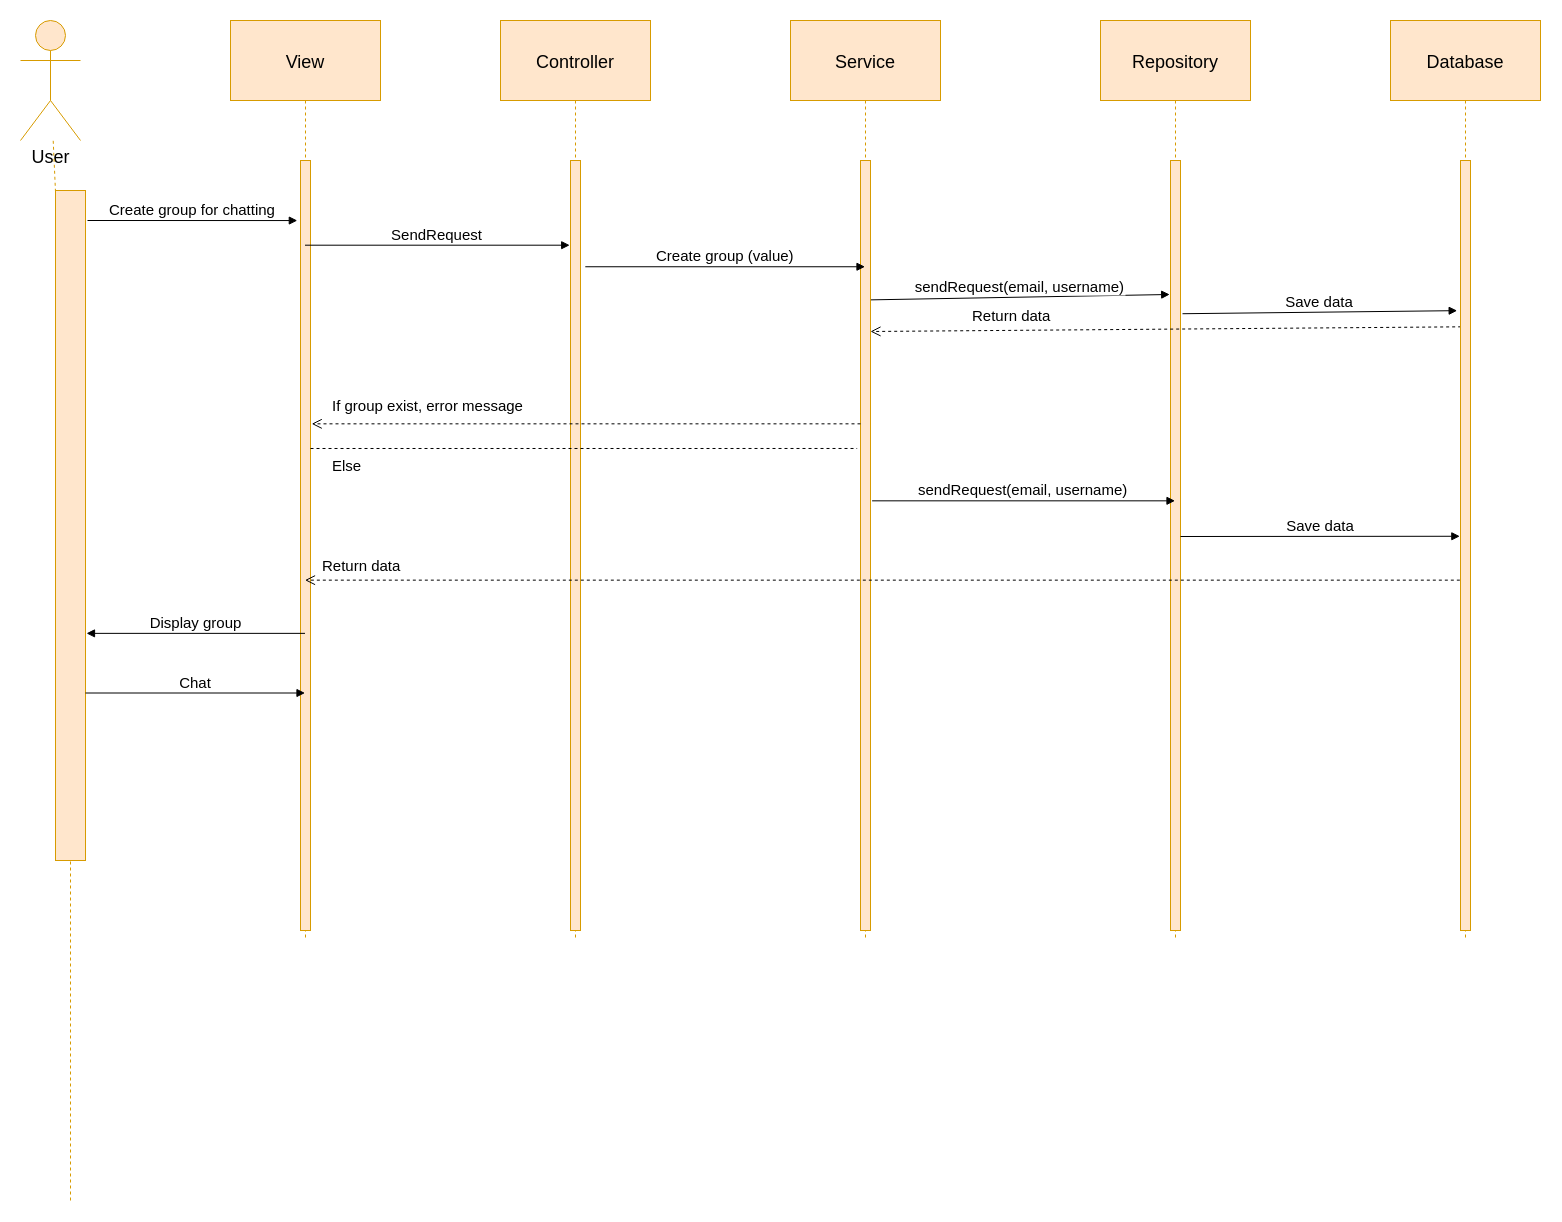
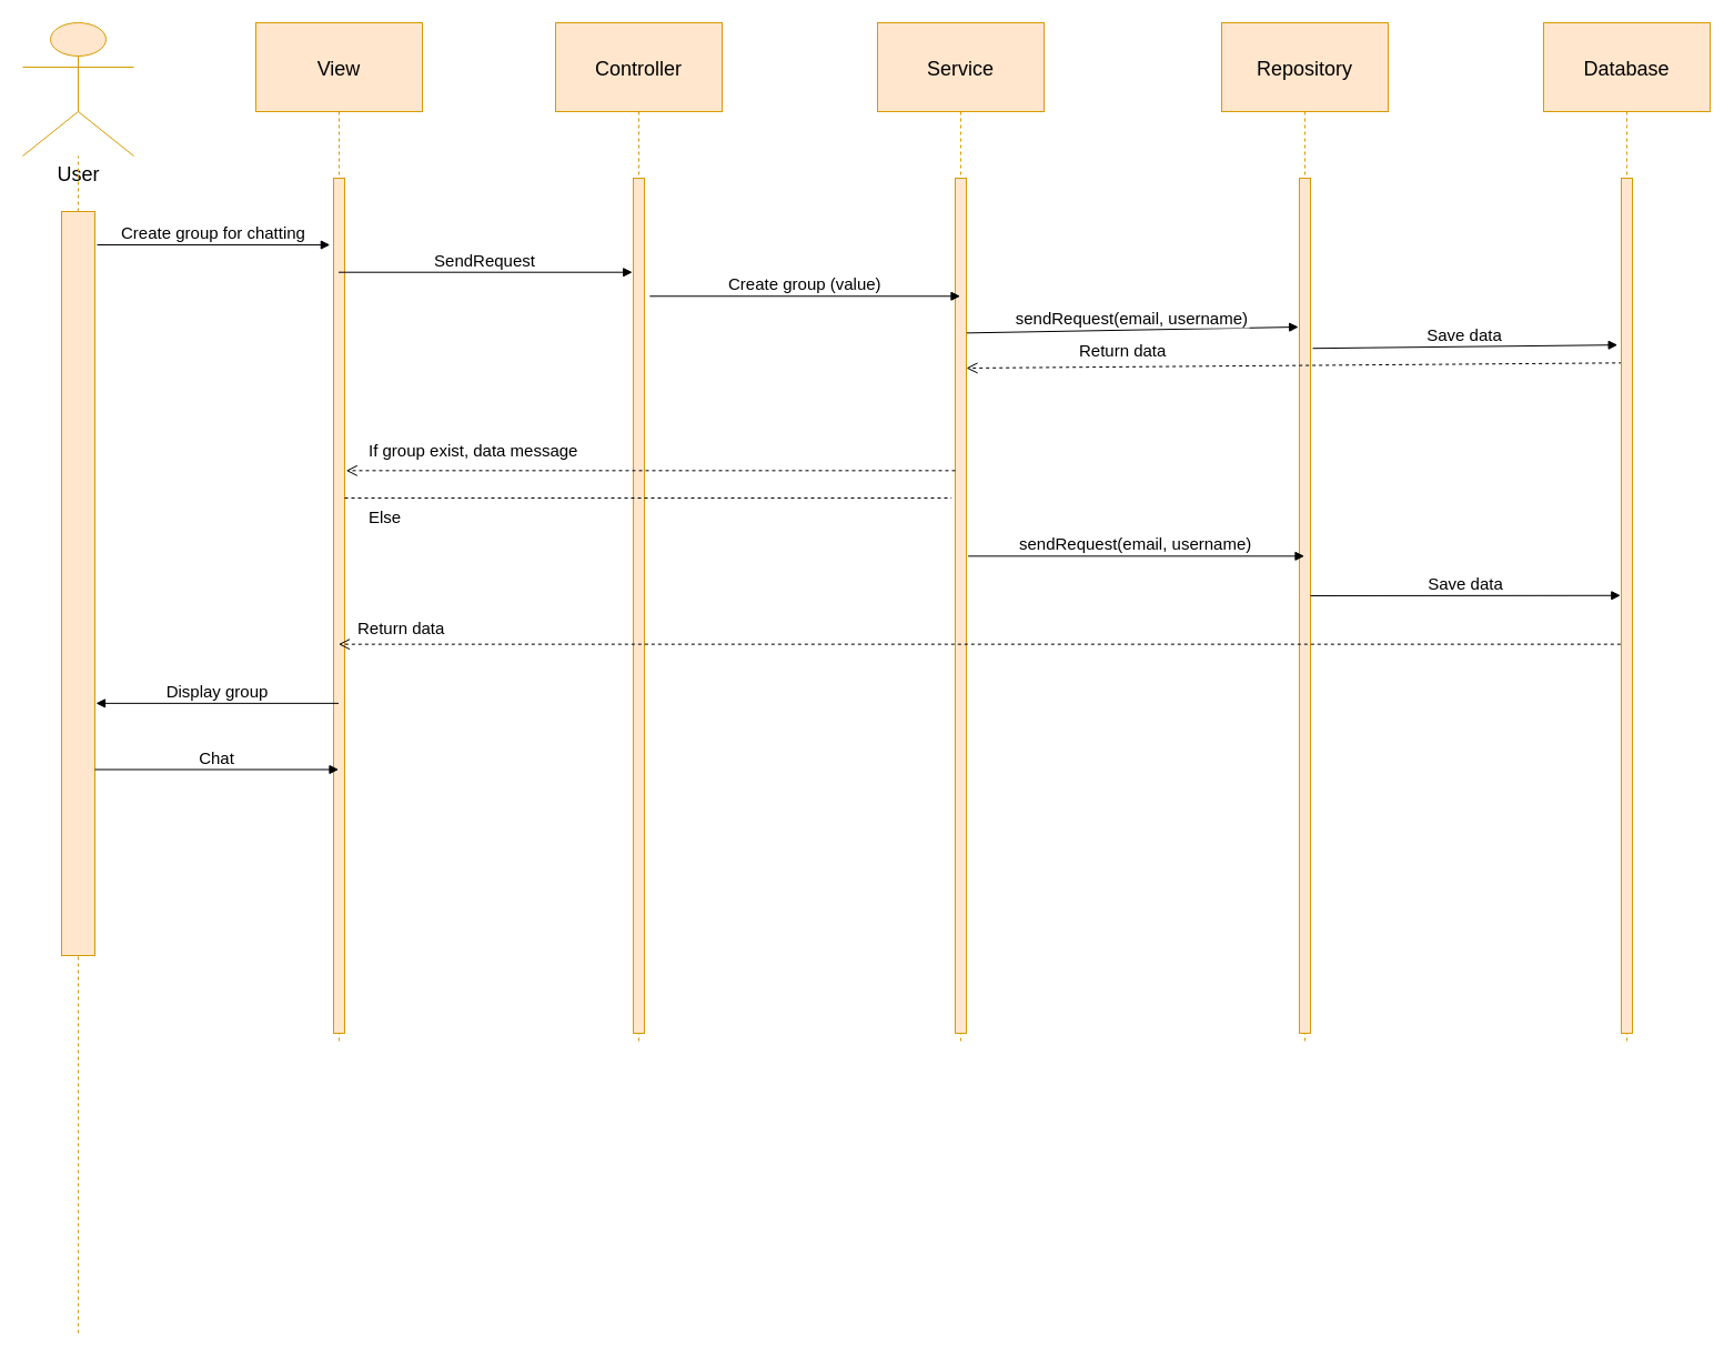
- <mxCell id="2" value="&lt;span style=&quot;font-size: 18px&quot;&gt;User&lt;/span&gt;" style="shape=umlActor;verticalLabelPosition=bottom;verticalAlign=top;html=1;outlineConnect=0;fillColor=#ffe6cc;strokeColor=#d79b00;" parent="1" vertex="1"><mxGeometry x="20" y="20" width="60" height="120" as="geometry" /></mxCell>
+ <mxCell id="2" value="&lt;span style=&quot;font-size: 18px&quot;&gt;User&lt;/span&gt;" style="shape=umlActor;verticalLabelPosition=bottom;verticalAlign=top;html=1;outlineConnect=0;fillColor=#ffe6cc;strokeColor=#d79b00;" parent="1" vertex="1"><mxGeometry x="20" y="20" width="100" height="120" as="geometry" /></mxCell>
- <mxCell id="22" value="&lt;span style=&quot;color: rgb(0 , 0 , 0) ; font-family: &amp;#34;helvetica&amp;#34; ; font-size: 15px ; font-style: normal ; font-weight: 400 ; letter-spacing: normal ; text-align: center ; text-indent: 0px ; text-transform: none ; word-spacing: 0px ; background-color: rgb(255 , 255 , 255) ; display: inline ; float: none&quot;&gt;If group exist, error message&lt;/span&gt;" style="text;whiteSpace=wrap;html=1;" parent="1" vertex="1"><mxGeometry x="330" y="390" width="220" height="30" as="geometry" /></mxCell>
+ <mxCell id="22" value="&lt;span style=&quot;color: rgb(0 , 0 , 0) ; font-family: &amp;#34;helvetica&amp;#34; ; font-size: 15px ; font-style: normal ; font-weight: 400 ; letter-spacing: normal ; text-align: center ; text-indent: 0px ; text-transform: none ; word-spacing: 0px ; background-color: rgb(255 , 255 , 255) ; display: inline ; float: none&quot;&gt;If group exist, data message&lt;/span&gt;" style="text;whiteSpace=wrap;html=1;" parent="1" vertex="1"><mxGeometry x="330" y="390" width="220" height="30" as="geometry" /></mxCell>
